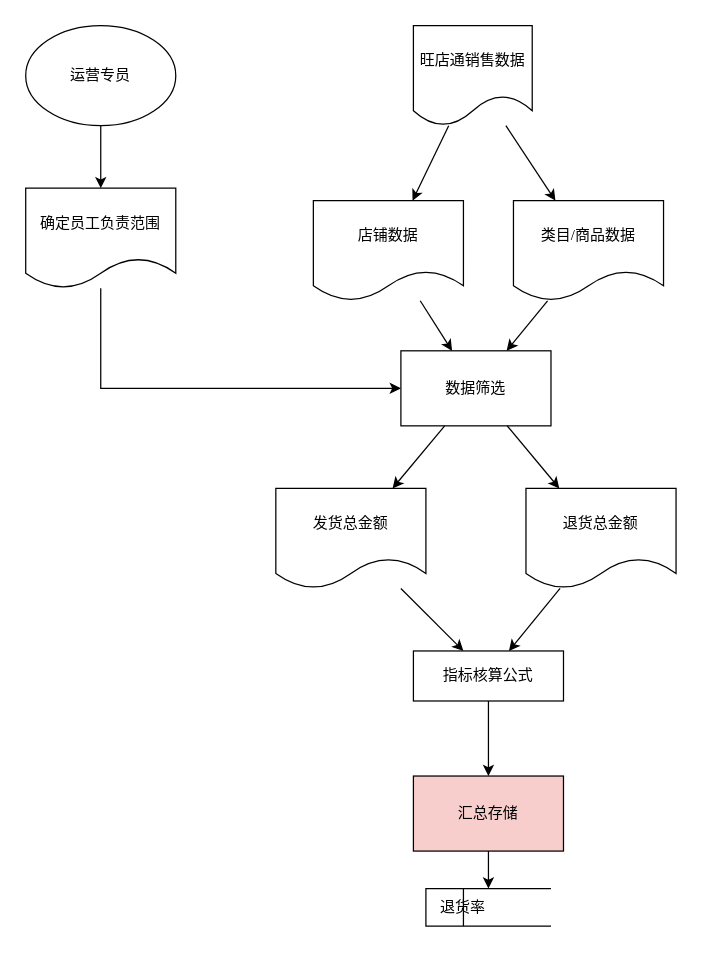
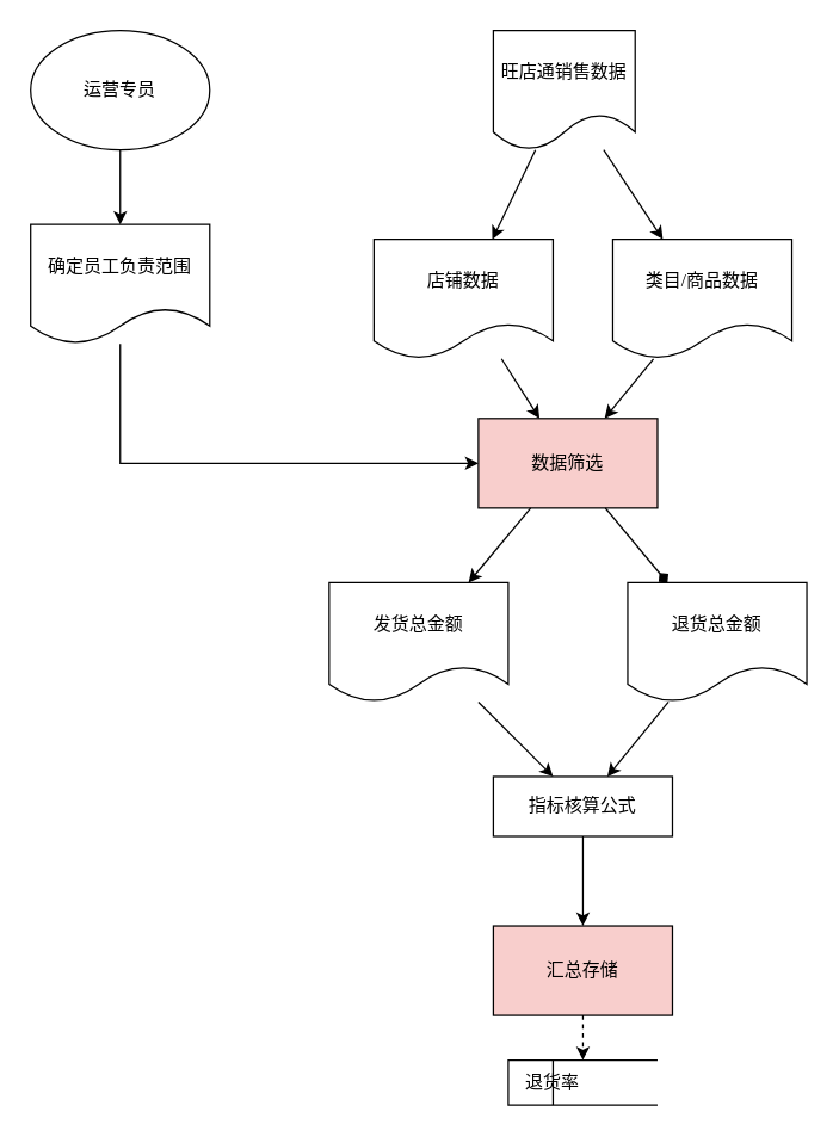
- <mxCell id="10" value="数据筛选" style="rounded=0;whiteSpace=wrap;html=1;fontFamily=宋体;" parent="1" vertex="1"><mxGeometry x="320" y="280" width="120" height="60" as="geometry" /></mxCell>
+ <mxCell id="10" value="数据筛选" style="rounded=0;whiteSpace=wrap;html=1;fontFamily=宋体;fillColor=#f8cecc;" parent="1" vertex="1"><mxGeometry x="320" y="280" width="120" height="60" as="geometry" /></mxCell>
- <mxCell id="14" value="" style="endArrow=classic;html=1;rounded=0;fontFamily=宋体;" parent="1" source="10" target="12" edge="1"><mxGeometry width="50" height="50" relative="1" as="geometry"><mxPoint x="365" y="350" as="sourcePoint" /><mxPoint x="323.333" y="400" as="targetPoint" /></mxGeometry></mxCell>
+ <mxCell id="14" value="" style="endArrow=diamond;html=1;rounded=0;fontFamily=宋体;" parent="1" source="10" target="12" edge="1"><mxGeometry width="50" height="50" relative="1" as="geometry"><mxPoint x="365" y="350" as="sourcePoint" /><mxPoint x="323.333" y="400" as="targetPoint" /></mxGeometry></mxCell>
- <mxCell id="24" value="" style="endArrow=classic;html=1;rounded=0;fontFamily=宋体;" parent="1" source="22" target="9" edge="1"><mxGeometry width="50" height="50" relative="1" as="geometry"><mxPoint x="400" y="590" as="sourcePoint" /><mxPoint x="400" y="630" as="targetPoint" /></mxGeometry></mxCell>
+ <mxCell id="24" value="" style="endArrow=classic;html=1;rounded=0;fontFamily=宋体;dashed=1;" parent="1" source="22" target="9" edge="1"><mxGeometry width="50" height="50" relative="1" as="geometry"><mxPoint x="400" y="590" as="sourcePoint" /><mxPoint x="400" y="630" as="targetPoint" /></mxGeometry></mxCell>
